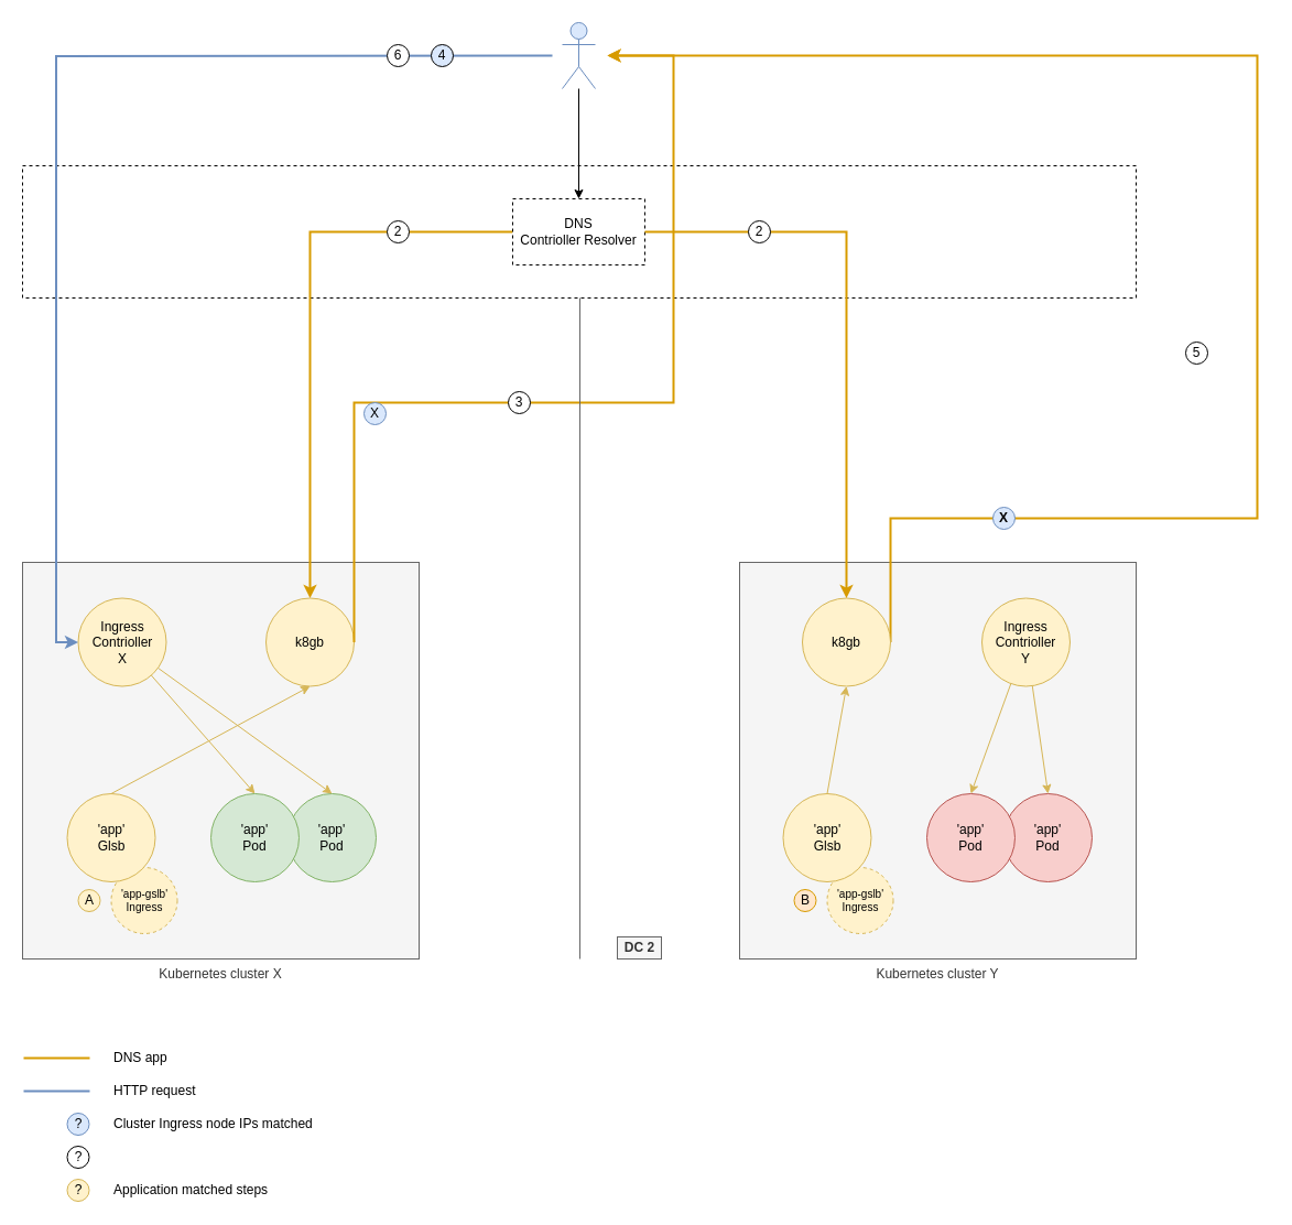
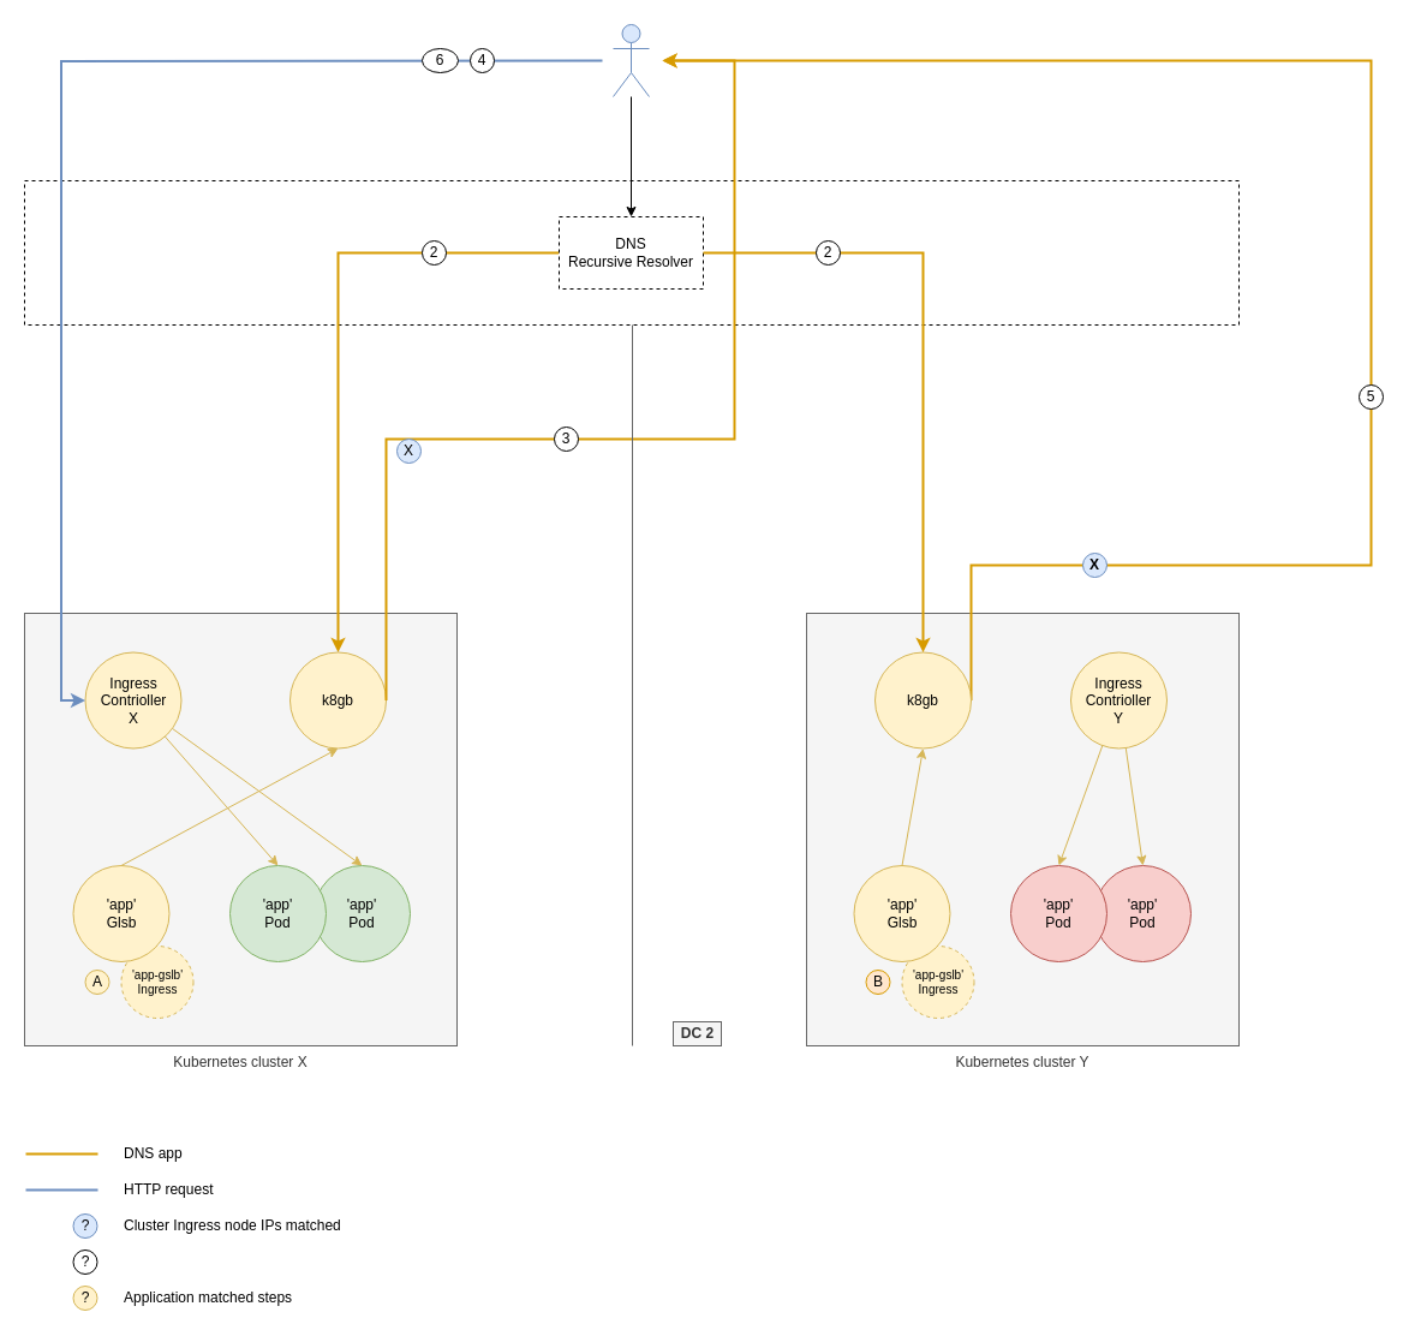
- <mxCell id="19" value="6" style="ellipse;whiteSpace=wrap;html=1;aspect=fixed;fillColor=#FFFFFF;" parent="1" vertex="1"><mxGeometry x="351" y="40" width="20" height="20" as="geometry" /></mxCell>
+ <mxCell id="19" value="6" style="ellipse;whiteSpace=wrap;html=1;aspect=fixed;fillColor=#FFFFFF;" parent="1" vertex="1"><mxGeometry x="351" y="40" width="30" height="20" as="geometry" /></mxCell>
- <mxCell id="40" value="4" style="ellipse;whiteSpace=wrap;html=1;aspect=fixed;fillColor=#dae8fc;" parent="1" vertex="1"><mxGeometry x="391" y="40" width="20" height="20" as="geometry" /></mxCell>
+ <mxCell id="40" value="4" style="ellipse;whiteSpace=wrap;html=1;aspect=fixed;fillColor=#FFFFFF;" parent="1" vertex="1"><mxGeometry x="391" y="40" width="20" height="20" as="geometry" /></mxCell>
- <mxCell id="7" value="DNS&lt;br&gt;Contrioller Resolver" style="rounded=0;whiteSpace=wrap;html=1;dashed=1;" parent="1" vertex="1"><mxGeometry x="465" y="180" width="120" height="60" as="geometry" /></mxCell>
+ <mxCell id="7" value="DNS&lt;br&gt;Recursive Resolver" style="rounded=0;whiteSpace=wrap;html=1;dashed=1;" parent="1" vertex="1"><mxGeometry x="465" y="180" width="120" height="60" as="geometry" /></mxCell>
- <mxCell id="39" value="5" style="ellipse;whiteSpace=wrap;html=1;aspect=fixed;fillColor=#FFFFFF;" parent="1" vertex="1"><mxGeometry x="1076" y="310" width="20" height="20" as="geometry" /></mxCell>
+ <mxCell id="39" value="5" style="ellipse;whiteSpace=wrap;html=1;aspect=fixed;fillColor=#FFFFFF;" parent="1" vertex="1"><mxGeometry x="1131" y="320" width="20" height="20" as="geometry" /></mxCell>
